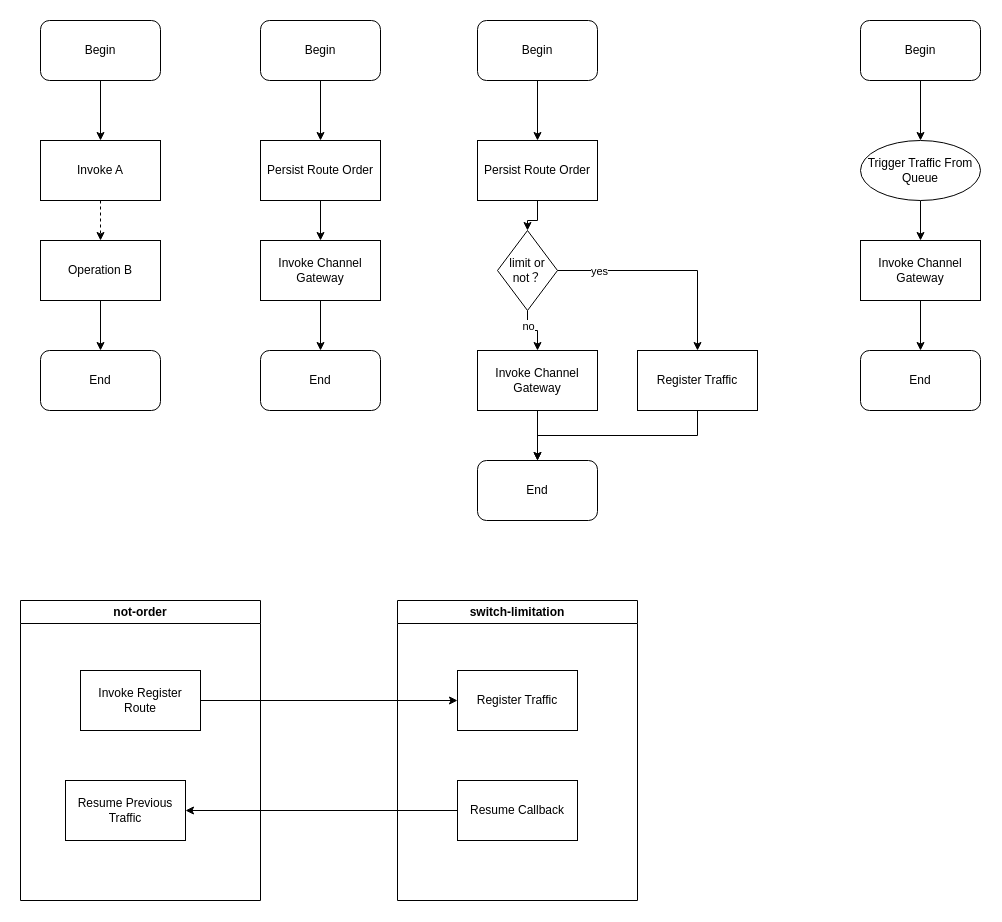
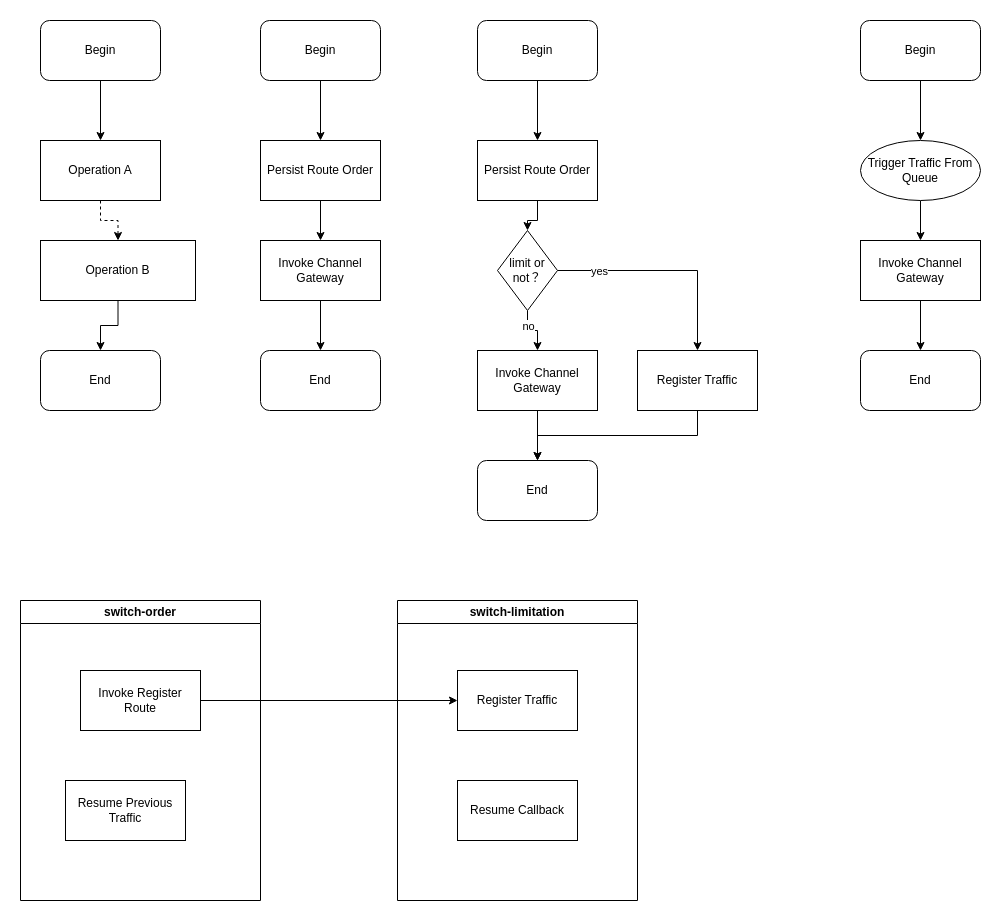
- <mxCell id="5" value="Invoke A" style="rounded=0;whiteSpace=wrap;html=1;" vertex="1" parent="1"><mxGeometry x="40" y="140" width="120" height="60" as="geometry" /></mxCell>
+ <mxCell id="5" value="Operation A" style="rounded=0;whiteSpace=wrap;html=1;" vertex="1" parent="1"><mxGeometry x="40" y="140" width="120" height="60" as="geometry" /></mxCell>
- <mxCell id="7" value="Operation B" style="rounded=0;whiteSpace=wrap;html=1;" vertex="1" parent="1"><mxGeometry x="40" y="240" width="120" height="60" as="geometry" /></mxCell>
+ <mxCell id="7" value="Operation B" style="rounded=0;whiteSpace=wrap;html=1;" vertex="1" parent="1"><mxGeometry x="40" y="240" width="155" height="60" as="geometry" /></mxCell>
- <mxCell id="37" value="not-order" style="swimlane;whiteSpace=wrap;html=1;" vertex="1" parent="1"><mxGeometry x="20" y="600" width="240" height="300" as="geometry" /></mxCell>
+ <mxCell id="37" value="switch-order" style="swimlane;whiteSpace=wrap;html=1;" vertex="1" parent="1"><mxGeometry x="20" y="600" width="240" height="300" as="geometry" /></mxCell>
- <mxCell id="44" style="edgeStyle=orthogonalEdgeStyle;rounded=0;orthogonalLoop=1;jettySize=auto;html=1;entryX=1;entryY=0.5;entryDx=0;entryDy=0;" edge="1" parent="1" source="42" target="39"><mxGeometry relative="1" as="geometry" /></mxCell>
